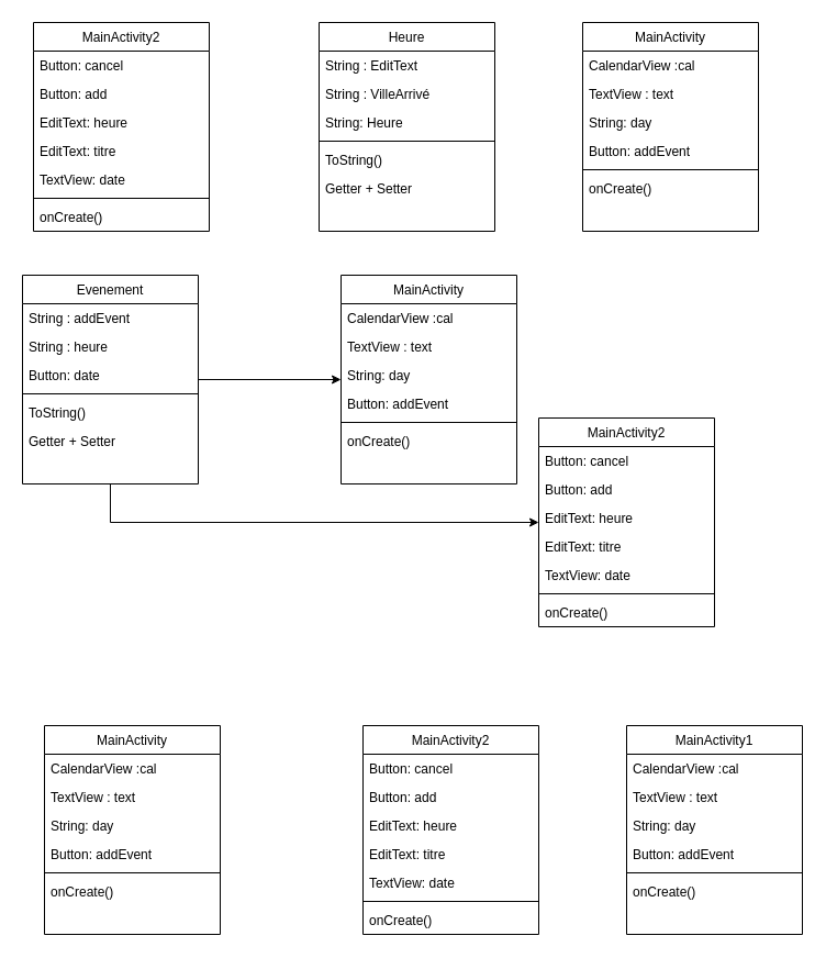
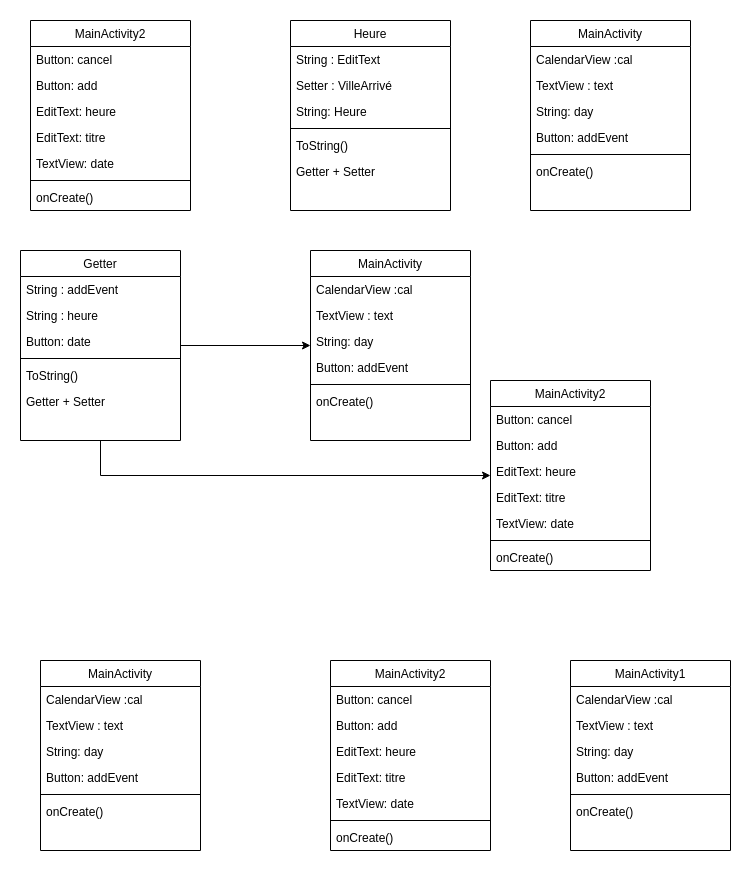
- <mxCell id="4" value="String : VilleArrivé" style="text;align=left;verticalAlign=top;spacingLeft=4;spacingRight=4;overflow=hidden;rotatable=0;points=[[0,0.5],[1,0.5]];portConstraint=eastwest;rounded=0;shadow=0;html=0;" parent="2" vertex="1"><mxGeometry y="52" width="160" height="26" as="geometry" /></mxCell>
+ <mxCell id="4" value="Setter : VilleArrivé" style="text;align=left;verticalAlign=top;spacingLeft=4;spacingRight=4;overflow=hidden;rotatable=0;points=[[0,0.5],[1,0.5]];portConstraint=eastwest;rounded=0;shadow=0;html=0;" parent="2" vertex="1"><mxGeometry y="52" width="160" height="26" as="geometry" /></mxCell>
- <mxCell id="10" value="Evenement&#10;" style="swimlane;fontStyle=0;align=center;verticalAlign=top;childLayout=stackLayout;horizontal=1;startSize=26;horizontalStack=0;resizeParent=1;resizeLast=0;collapsible=1;marginBottom=0;rounded=0;shadow=0;strokeWidth=1;" vertex="1" parent="1"><mxGeometry x="20" y="250" width="160" height="190" as="geometry"><mxRectangle x="550" y="140" width="160" height="26" as="alternateBounds" /></mxGeometry></mxCell>
+ <mxCell id="10" value="Getter&#10;" style="swimlane;fontStyle=0;align=center;verticalAlign=top;childLayout=stackLayout;horizontal=1;startSize=26;horizontalStack=0;resizeParent=1;resizeLast=0;collapsible=1;marginBottom=0;rounded=0;shadow=0;strokeWidth=1;" vertex="1" parent="1"><mxGeometry x="20" y="250" width="160" height="190" as="geometry"><mxRectangle x="550" y="140" width="160" height="26" as="alternateBounds" /></mxGeometry></mxCell>
